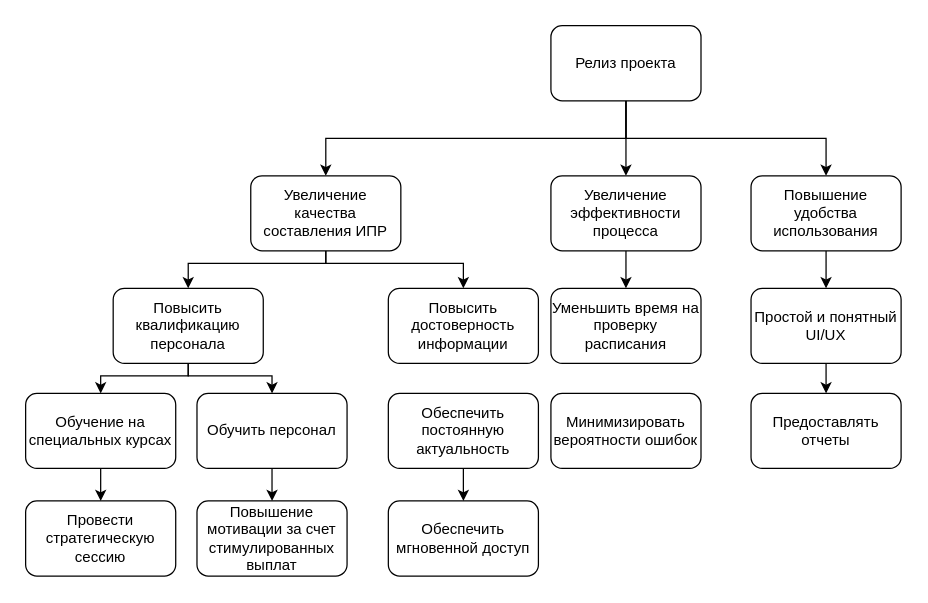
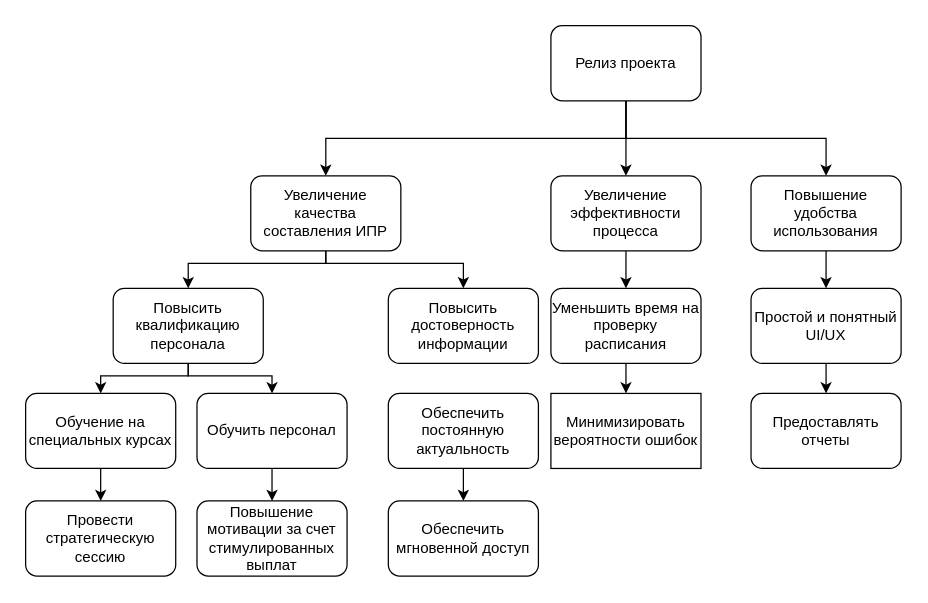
+ <mxCell id="24" value="" style="edgeStyle=orthogonalEdgeStyle;rounded=0;orthogonalLoop=1;jettySize=auto;html=1;" edge="1" parent="1" source="25" target="26"><mxGeometry relative="1" as="geometry" /></mxCell>
- <mxCell id="26" value="Минимизировать вероятности ошибок" style="whiteSpace=wrap;html=1;rounded=1;" vertex="1" parent="1"><mxGeometry x="440" y="314" width="120" height="60" as="geometry" /></mxCell>
+ <mxCell id="26" value="Минимизировать вероятности ошибок" style="whiteSpace=wrap;html=1;rounded=0;" vertex="1" parent="1"><mxGeometry x="440" y="314" width="120" height="60" as="geometry" /></mxCell>
